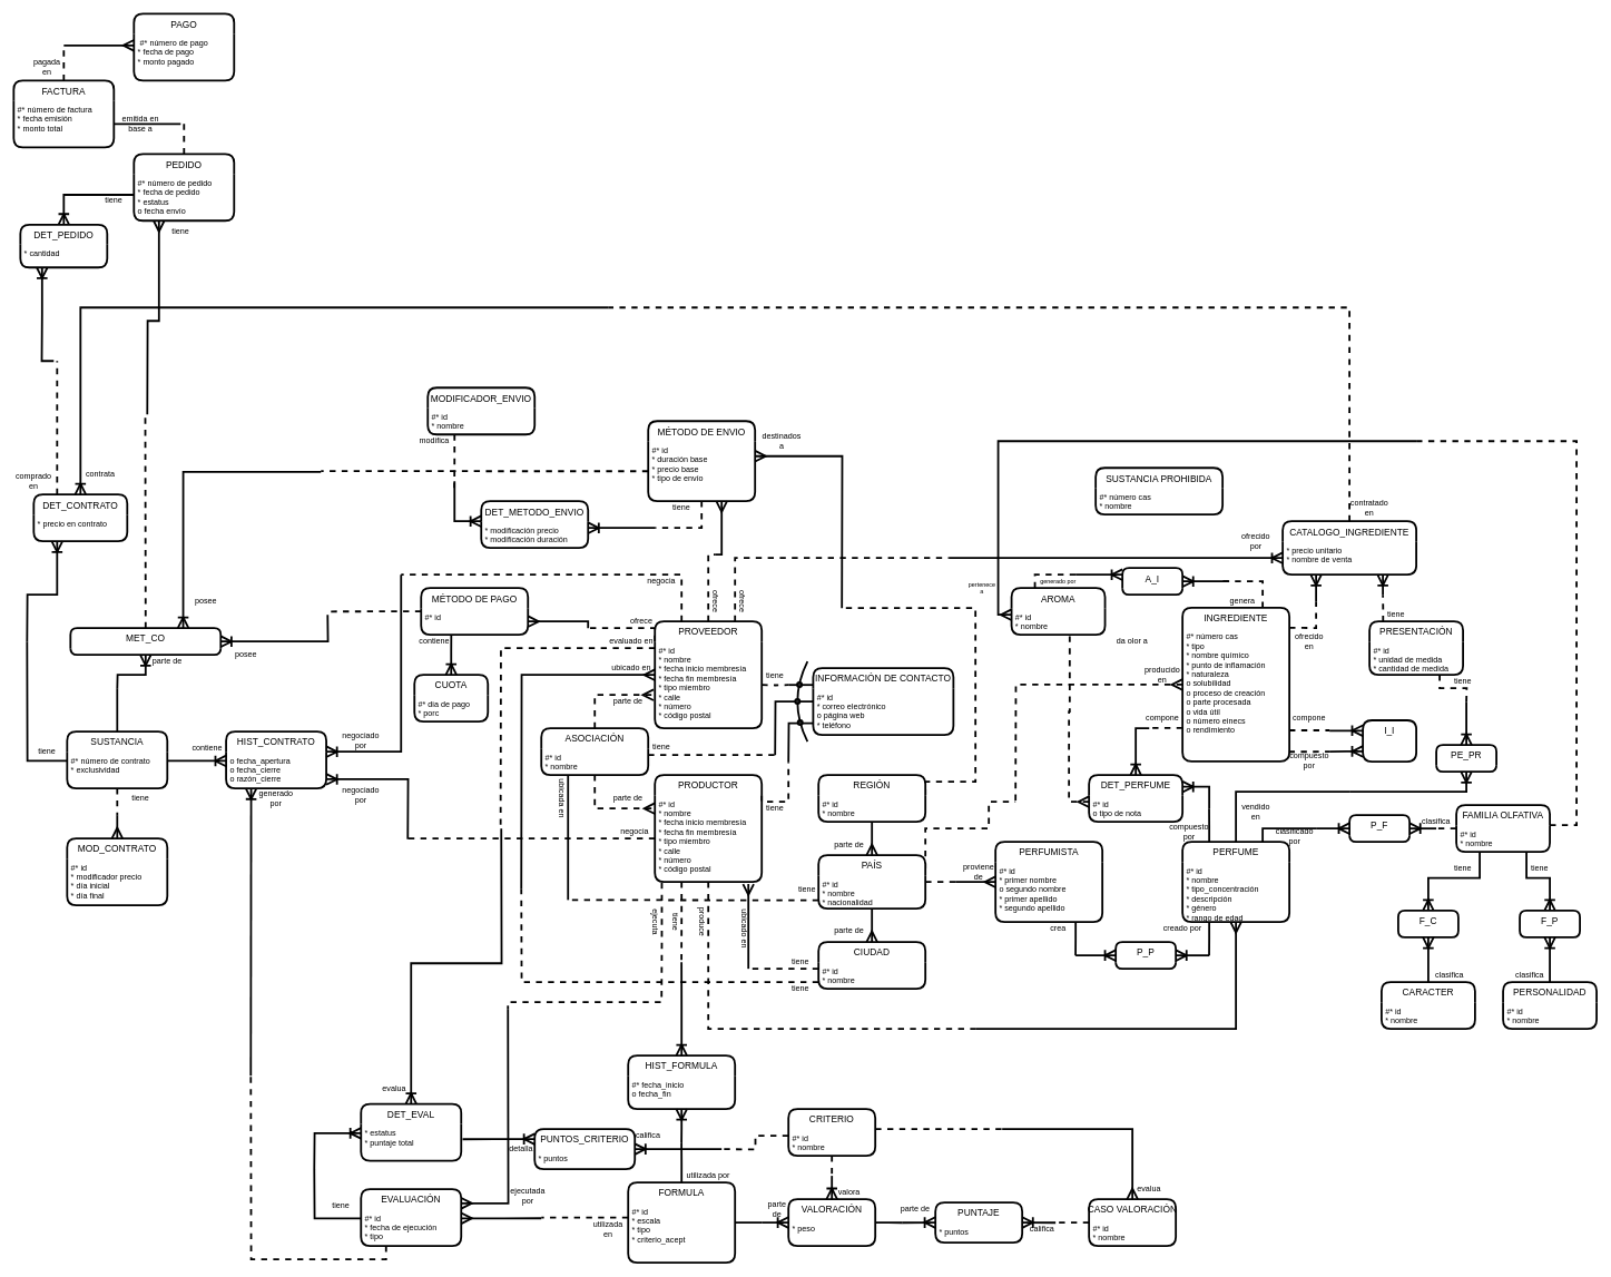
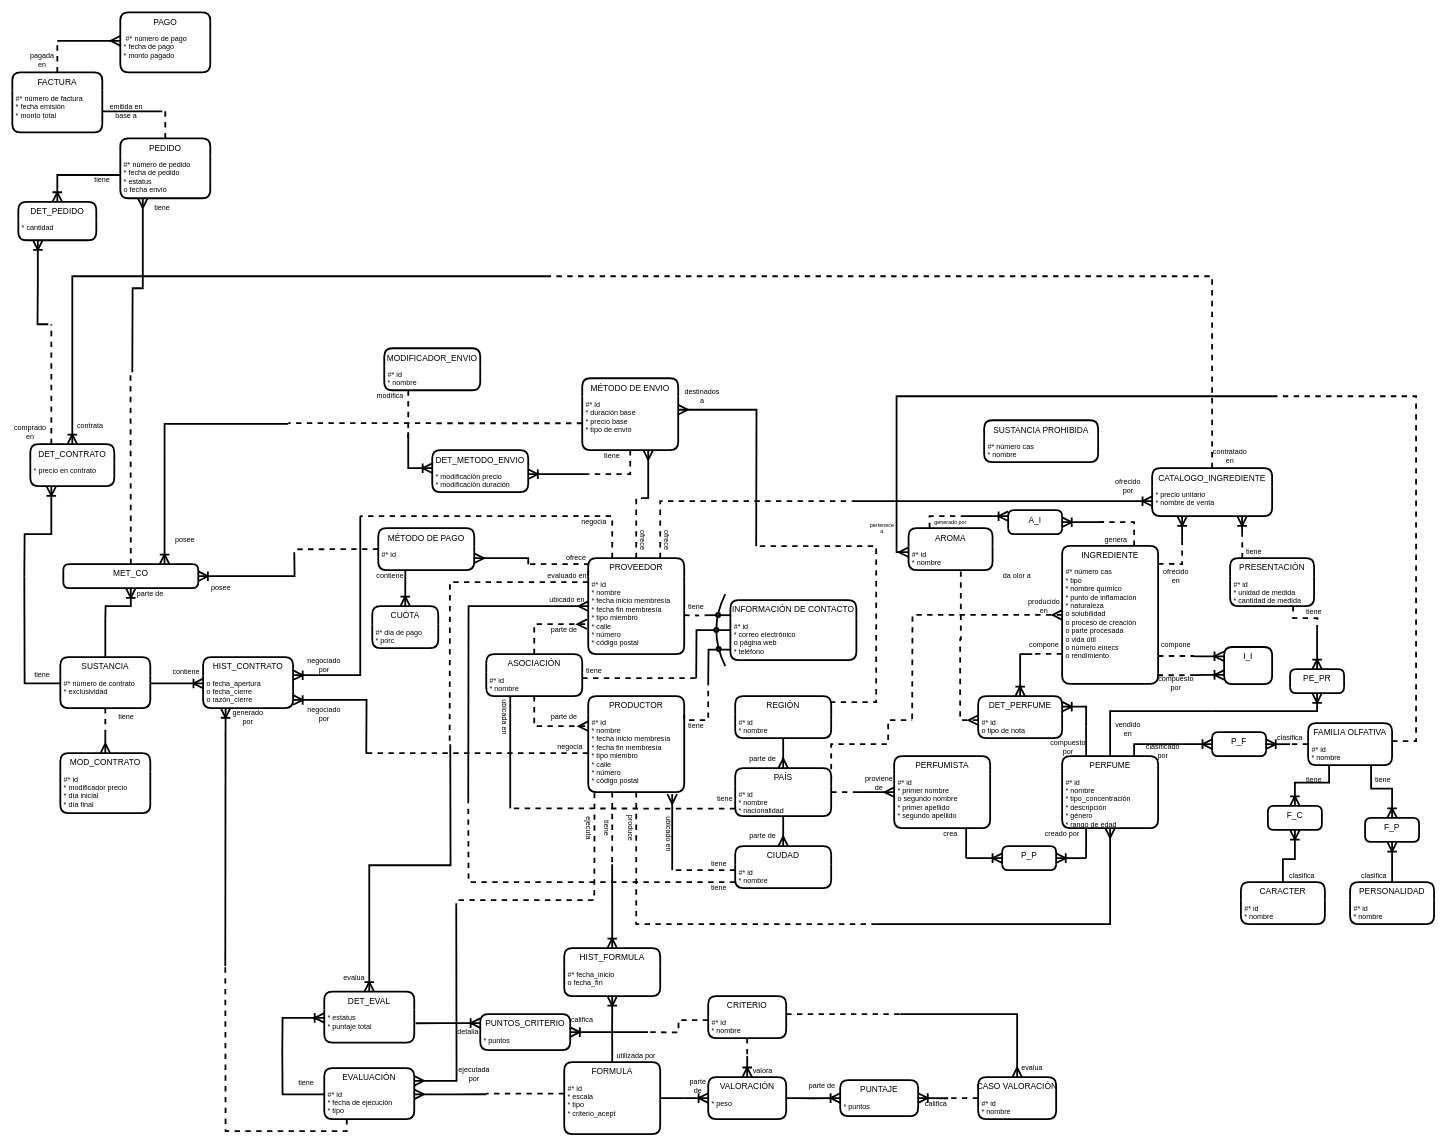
- <mxCell id="282" value="F_C" style="swimlane;childLayout=stackLayout;horizontal=1;startSize=30;horizontalStack=0;rounded=1;fontSize=14;fontStyle=0;strokeWidth=3;resizeParent=0;resizeLast=1;shadow=0;dashed=0;align=center;fillColor=#FFFFFF;swimlaneLine=0;" parent="1" vertex="1"><mxGeometry x="2093" y="1363" width="90" height="40" as="geometry" /></mxCell>
+ <mxCell id="282" value="F_C" style="swimlane;childLayout=stackLayout;horizontal=1;startSize=30;horizontalStack=0;rounded=1;fontSize=14;fontStyle=0;strokeWidth=3;resizeParent=0;resizeLast=1;shadow=0;dashed=0;align=center;fillColor=#FFFFFF;swimlaneLine=0;" parent="1" vertex="1"><mxGeometry x="2113" y="1343" width="90" height="40" as="geometry" /></mxCell>
- <mxCell id="217" value="utilizada&lt;br&gt;en" style="text;html=1;strokeColor=none;fillColor=none;align=center;verticalAlign=middle;whiteSpace=wrap;rounded=0;" parent="1" vertex="1"><mxGeometry x="880" y="1830" width="60" height="20" as="geometry" /></mxCell>
